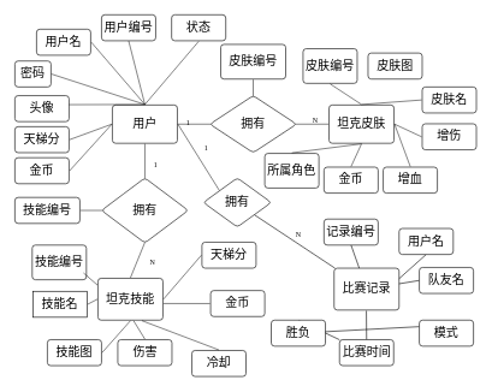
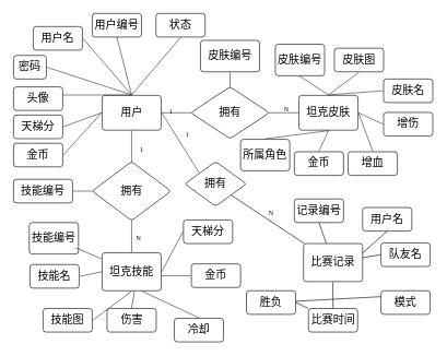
+ <mxCell id="52" value="" style="html=1;jettySize=18;whiteSpace=wrap;fontSize=13;strokeOpacity=100;strokeWidth=0.8;rounded=0;startArrow=none;endArrow=none;exitX=0.5;exitY=1.021;exitPerimeter=0;entryX=0.5;entryY=-0.014;entryPerimeter=0;lucidId=e5Lx.QnCtz0v;" edge="1" parent="1" source="42" target="4"><mxGeometry width="100" height="100" relative="1" as="geometry"><Array as="points" /></mxGeometry></mxCell>
- <mxCell id="5" value="坦克技能" style="html=1;overflow=block;blockSpacing=1;whiteSpace=wrap;fontSize=16.7;fontFamily=Liberation Serif;spacing=9;rounded=1;absoluteArcSize=1;arcSize=9;strokeWidth=NaN;lucidId=upJxDiA1Znlo;" vertex="1" parent="1"><mxGeometry x="135" y="385" width="90" height="58" as="geometry" /></mxCell>
+ <mxCell id="5" value="坦克技能" style="html=1;overflow=block;blockSpacing=1;whiteSpace=wrap;fontSize=16.7;fontFamily=Liberation Serif;spacing=9;rounded=1;absoluteArcSize=1;arcSize=9;strokeWidth=NaN;lucidId=upJxDiA1Znlo;" vertex="1" parent="1"><mxGeometry x="155" y="385" width="90" height="58" as="geometry" /></mxCell>
- <mxCell id="30" value="技能名" style="html=1;overflow=block;blockSpacing=1;whiteSpace=wrap;fontSize=16.7;fontFamily=Liberation Serif;spacing=3.8;absoluteArcSize=1;arcSize=9;strokeWidth=NaN;lucidId=X2LxjMnTlCma;rounded=0;" vertex="1" parent="1"><mxGeometry x="45" y="403" width="75" height="36" as="geometry" /></mxCell>
+ <mxCell id="30" value="技能名" style="html=1;overflow=block;blockSpacing=1;whiteSpace=wrap;fontSize=16.7;fontFamily=Liberation Serif;spacing=3.8;rounded=1;absoluteArcSize=1;arcSize=9;strokeWidth=NaN;lucidId=X2LxjMnTlCma;" vertex="1" parent="1"><mxGeometry x="45" y="403" width="75" height="36" as="geometry" /></mxCell>
